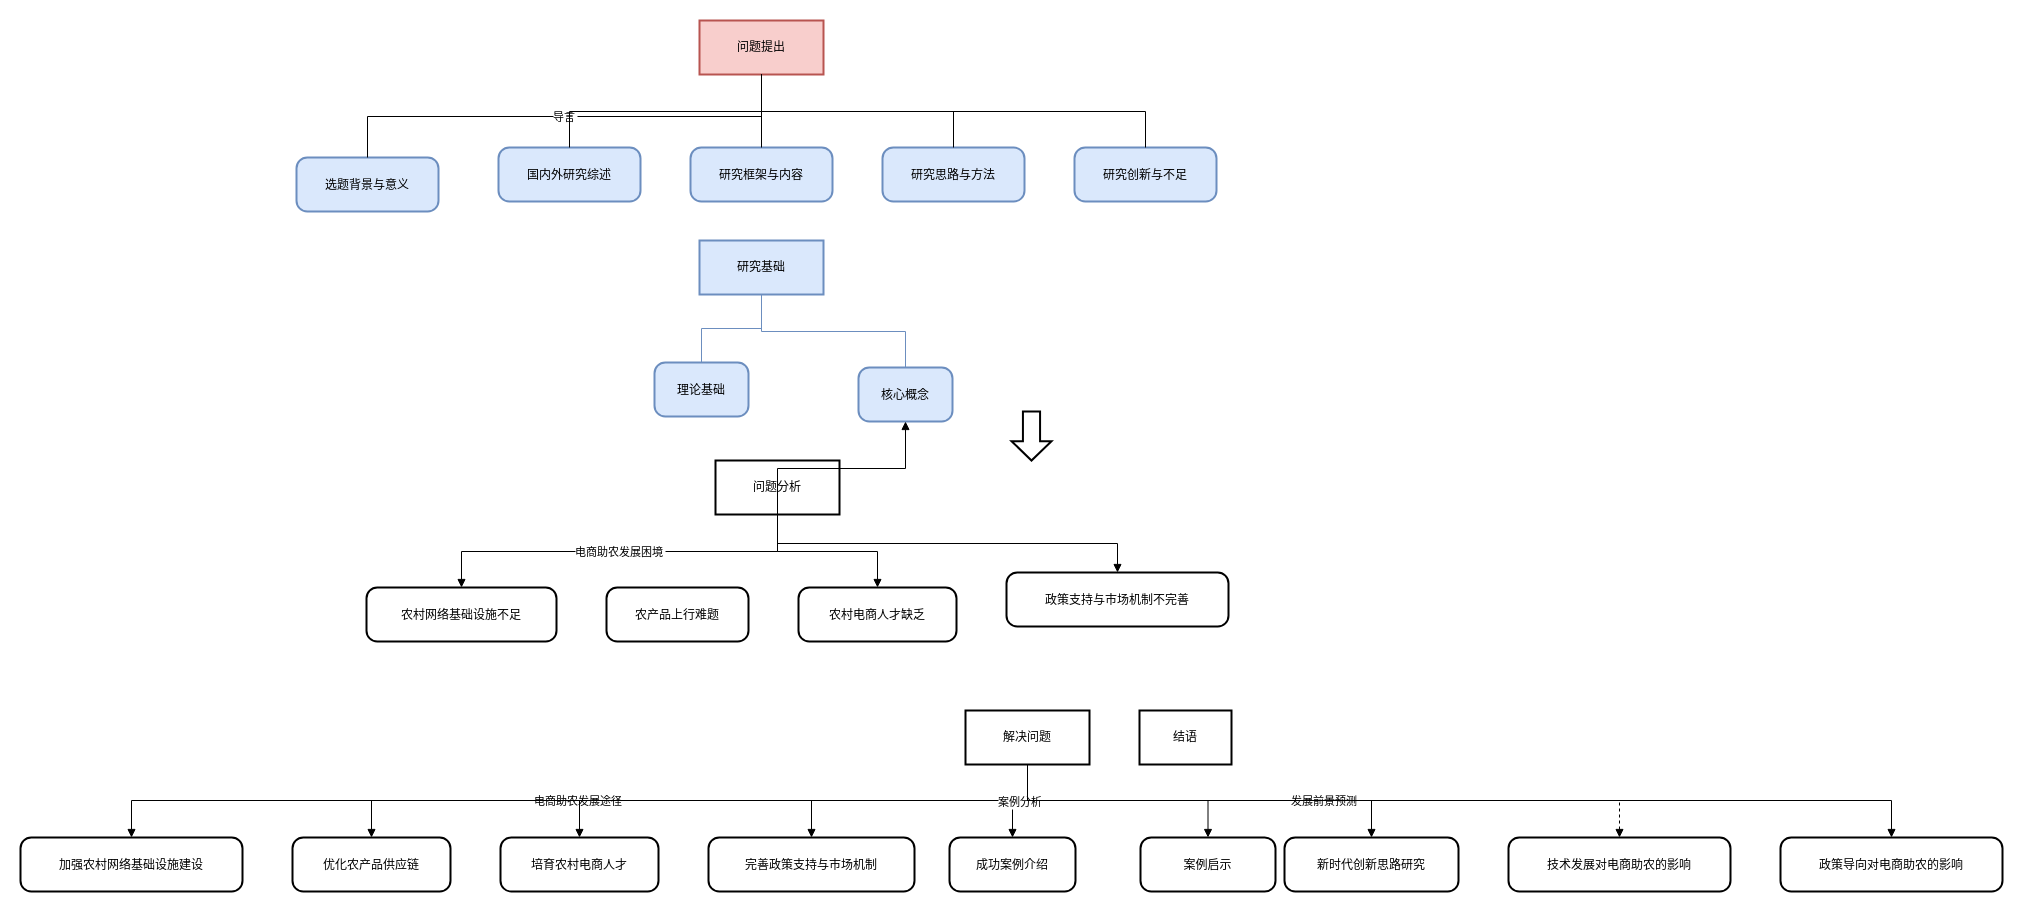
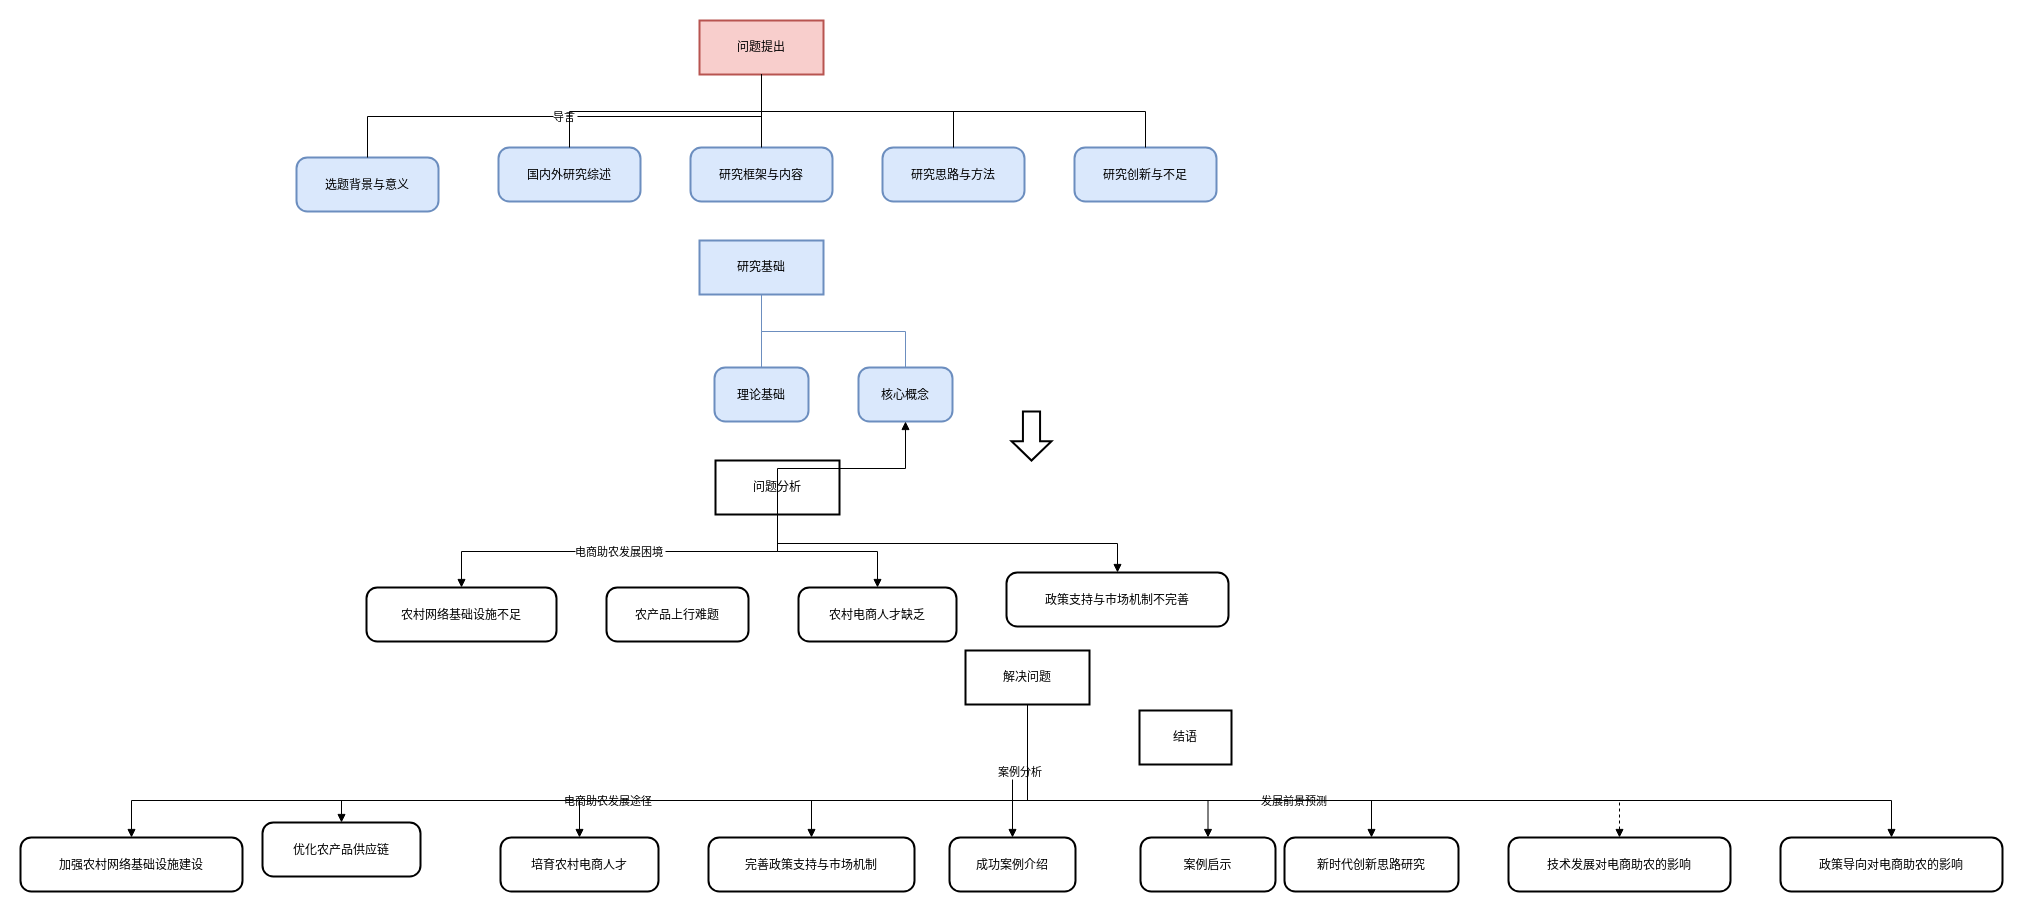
- <mxCell id="10" value="理论基础" style="rounded=1;arcSize=20;strokeWidth=2;fillColor=#dae8fc;strokeColor=#6c8ebf;" vertex="1" parent="1"><mxGeometry x="654" y="362" width="94" height="54" as="geometry" /></mxCell>
+ <mxCell id="10" value="理论基础" style="rounded=1;arcSize=20;strokeWidth=2;fillColor=#dae8fc;strokeColor=#6c8ebf;" vertex="1" parent="1"><mxGeometry x="714" y="367" width="94" height="54" as="geometry" /></mxCell>
- <mxCell id="12" value="解决问题" style="whiteSpace=wrap;strokeWidth=2;" vertex="1" parent="1"><mxGeometry x="965" y="710" width="124" height="54" as="geometry" /></mxCell>
+ <mxCell id="12" value="解决问题" style="whiteSpace=wrap;strokeWidth=2;" vertex="1" parent="1"><mxGeometry x="965" y="650" width="124" height="54" as="geometry" /></mxCell>
- <mxCell id="14" value="优化农产品供应链" style="rounded=1;arcSize=20;strokeWidth=2" vertex="1" parent="1"><mxGeometry x="292" y="837" width="158" height="54" as="geometry" /></mxCell>
+ <mxCell id="14" value="优化农产品供应链" style="rounded=1;arcSize=20;strokeWidth=2" vertex="1" parent="1"><mxGeometry x="262" y="822" width="158" height="54" as="geometry" /></mxCell>
